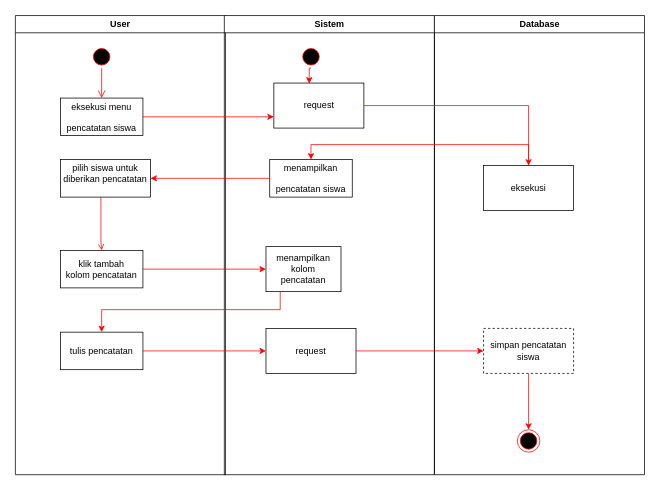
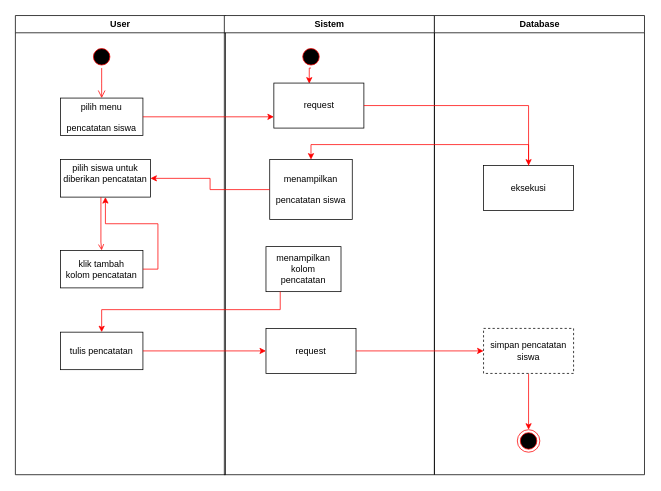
- <mxCell id="5" value="eksekusi menu &#10;&#10;pencatatan siswa" style="" parent="2" vertex="1"><mxGeometry x="60" y="110" width="110" height="50" as="geometry" /></mxCell>
+ <mxCell id="5" value="pilih menu &#10;&#10;pencatatan siswa" style="" parent="2" vertex="1"><mxGeometry x="60" y="110" width="110" height="50" as="geometry" /></mxCell>
- <mxCell id="12" value="menampilkan &#10;&#10;pencatatan siswa" style="" parent="9" vertex="1"><mxGeometry x="60.5" y="192" width="110" height="50" as="geometry" /></mxCell>
+ <mxCell id="12" value="menampilkan &#10;&#10;pencatatan siswa" style="" parent="9" vertex="1"><mxGeometry x="60.5" y="192" width="110" height="80" as="geometry" /></mxCell>
- <mxCell id="25" style="edgeStyle=orthogonalEdgeStyle;rounded=0;orthogonalLoop=1;jettySize=auto;html=1;exitX=1;exitY=0.5;exitDx=0;exitDy=0;strokeColor=#FF0000;fillColor=#FF3333;" edge="1" parent="1" source="8" target="14"><mxGeometry relative="1" as="geometry" /></mxCell>
+ <mxCell id="25" style="edgeStyle=orthogonalEdgeStyle;rounded=0;orthogonalLoop=1;jettySize=auto;html=1;exitX=1;exitY=0.5;exitDx=0;exitDy=0;strokeColor=#FF0000;fillColor=#FF3333;" edge="1" parent="1" source="8" target="6"><mxGeometry relative="1" as="geometry" /></mxCell>
